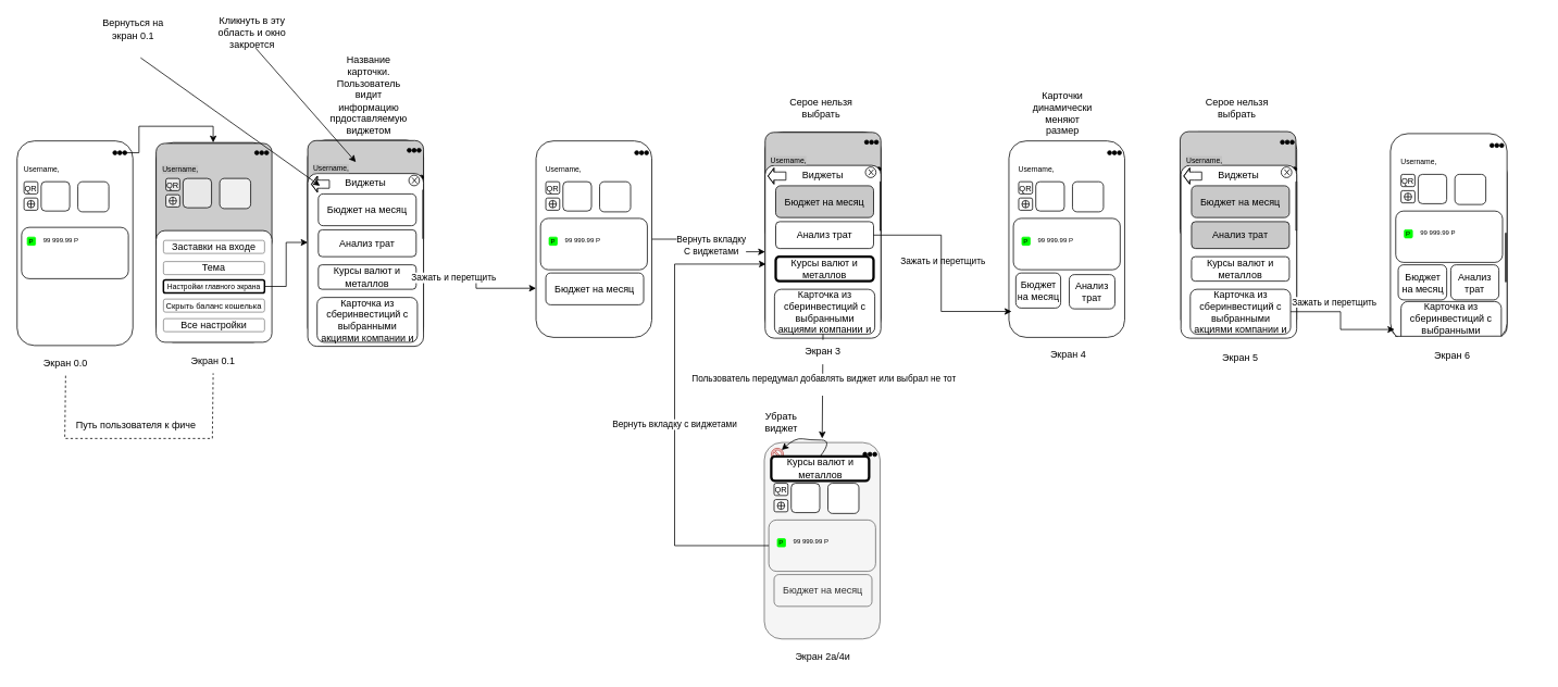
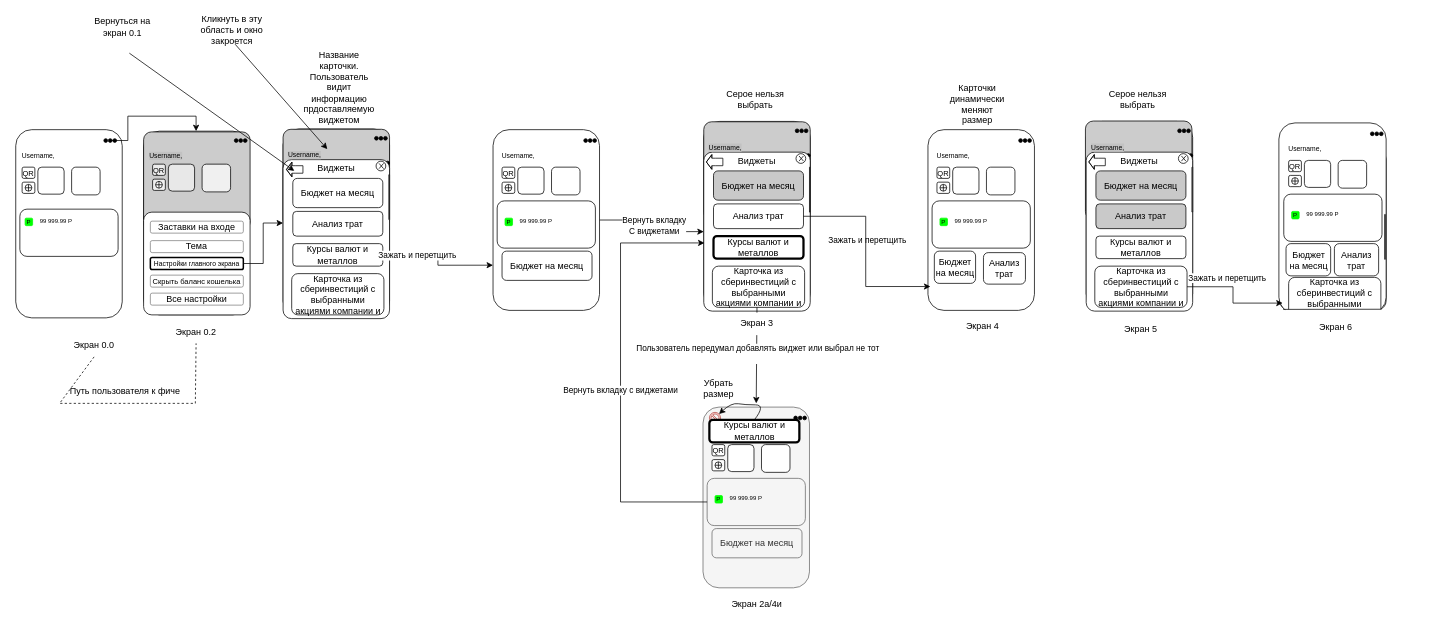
- <mxCell id="219" value="Экран 0.1" style="text;html=1;align=center;verticalAlign=middle;whiteSpace=wrap;rounded=0;" vertex="1" parent="1"><mxGeometry x="231" y="427" width="60" height="30" as="geometry" /></mxCell>
+ <mxCell id="219" value="Экран 0.2" style="text;html=1;align=center;verticalAlign=middle;whiteSpace=wrap;rounded=0;" vertex="1" parent="1"><mxGeometry x="231" y="427" width="60" height="30" as="geometry" /></mxCell>
- <mxCell id="218" value="Экран 0.0" style="text;html=1;align=center;verticalAlign=middle;whiteSpace=wrap;rounded=0;" vertex="1" parent="1"><mxGeometry x="50" y="430" width="60" height="30" as="geometry" /></mxCell>
+ <mxCell id="218" value="Экран 0.0" style="text;html=1;align=center;verticalAlign=middle;whiteSpace=wrap;rounded=0;" vertex="1" parent="1"><mxGeometry x="95" y="445" width="60" height="30" as="geometry" /></mxCell>
- <mxCell id="209" value="Убрать виджет" style="text;html=1;align=center;verticalAlign=middle;whiteSpace=wrap;rounded=0;" vertex="1" parent="1"><mxGeometry x="928" y="502" width="60" height="30" as="geometry" /></mxCell>
+ <mxCell id="209" value="Убрать размер" style="text;html=1;align=center;verticalAlign=middle;whiteSpace=wrap;rounded=0;" vertex="1" parent="1"><mxGeometry x="928" y="502" width="60" height="30" as="geometry" /></mxCell>
